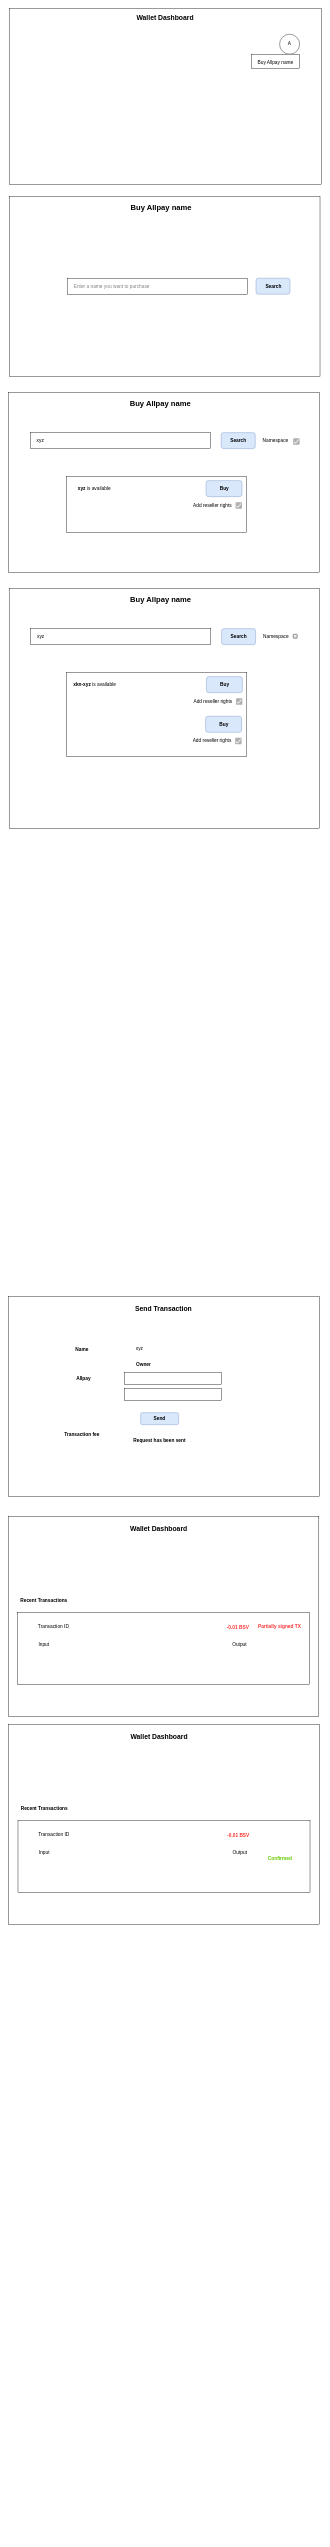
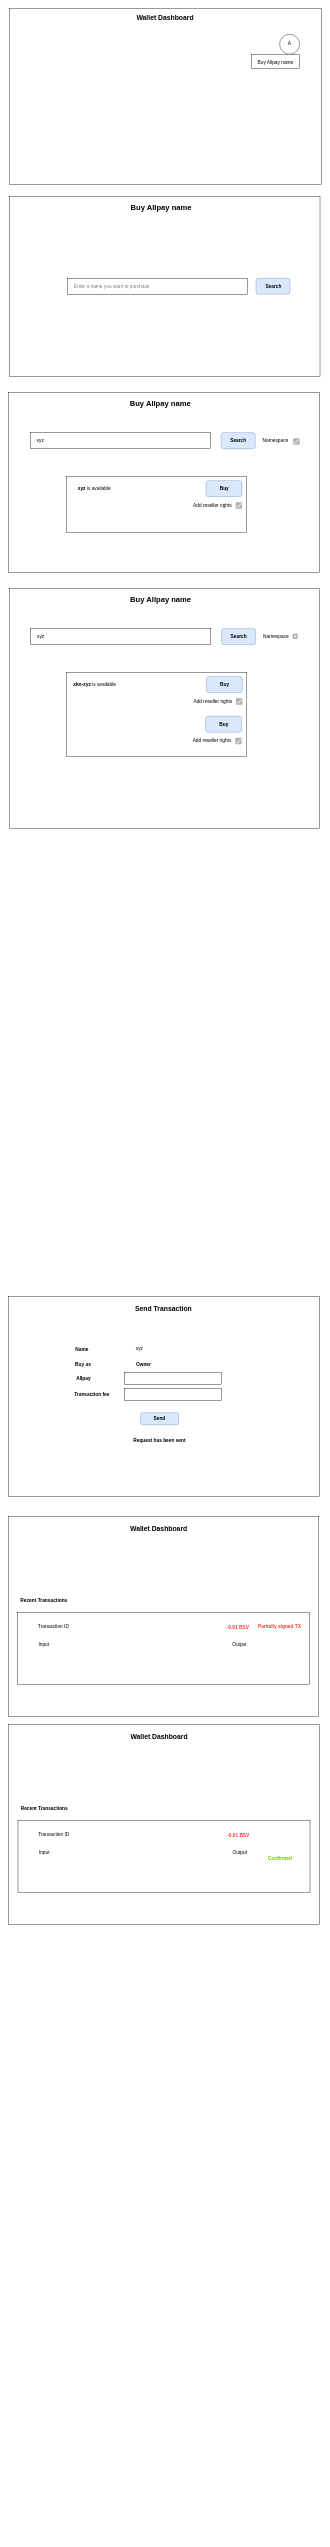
+ <mxCell id="49" value="&lt;b&gt;Buy as&lt;/b&gt;" style="text;html=1;strokeColor=none;fillColor=none;align=center;verticalAlign=middle;whiteSpace=wrap;rounded=0;" parent="1" vertex="1"><mxGeometry x="177" y="3401" width="60" height="20" as="geometry" /></mxCell>
- <mxCell id="20" value="&lt;b&gt;Transaction fee&lt;/b&gt;" style="text;html=1;strokeColor=none;fillColor=none;align=center;verticalAlign=middle;whiteSpace=wrap;rounded=0;" parent="1" vertex="1"><mxGeometry x="149" y="3576" width="110" height="20" as="geometry" /></mxCell>
+ <mxCell id="20" value="&lt;b&gt;Transaction fee&lt;/b&gt;" style="text;html=1;strokeColor=none;fillColor=none;align=center;verticalAlign=middle;whiteSpace=wrap;rounded=0;" parent="1" vertex="1"><mxGeometry x="174" y="3476" width="110" height="20" as="geometry" /></mxCell>
